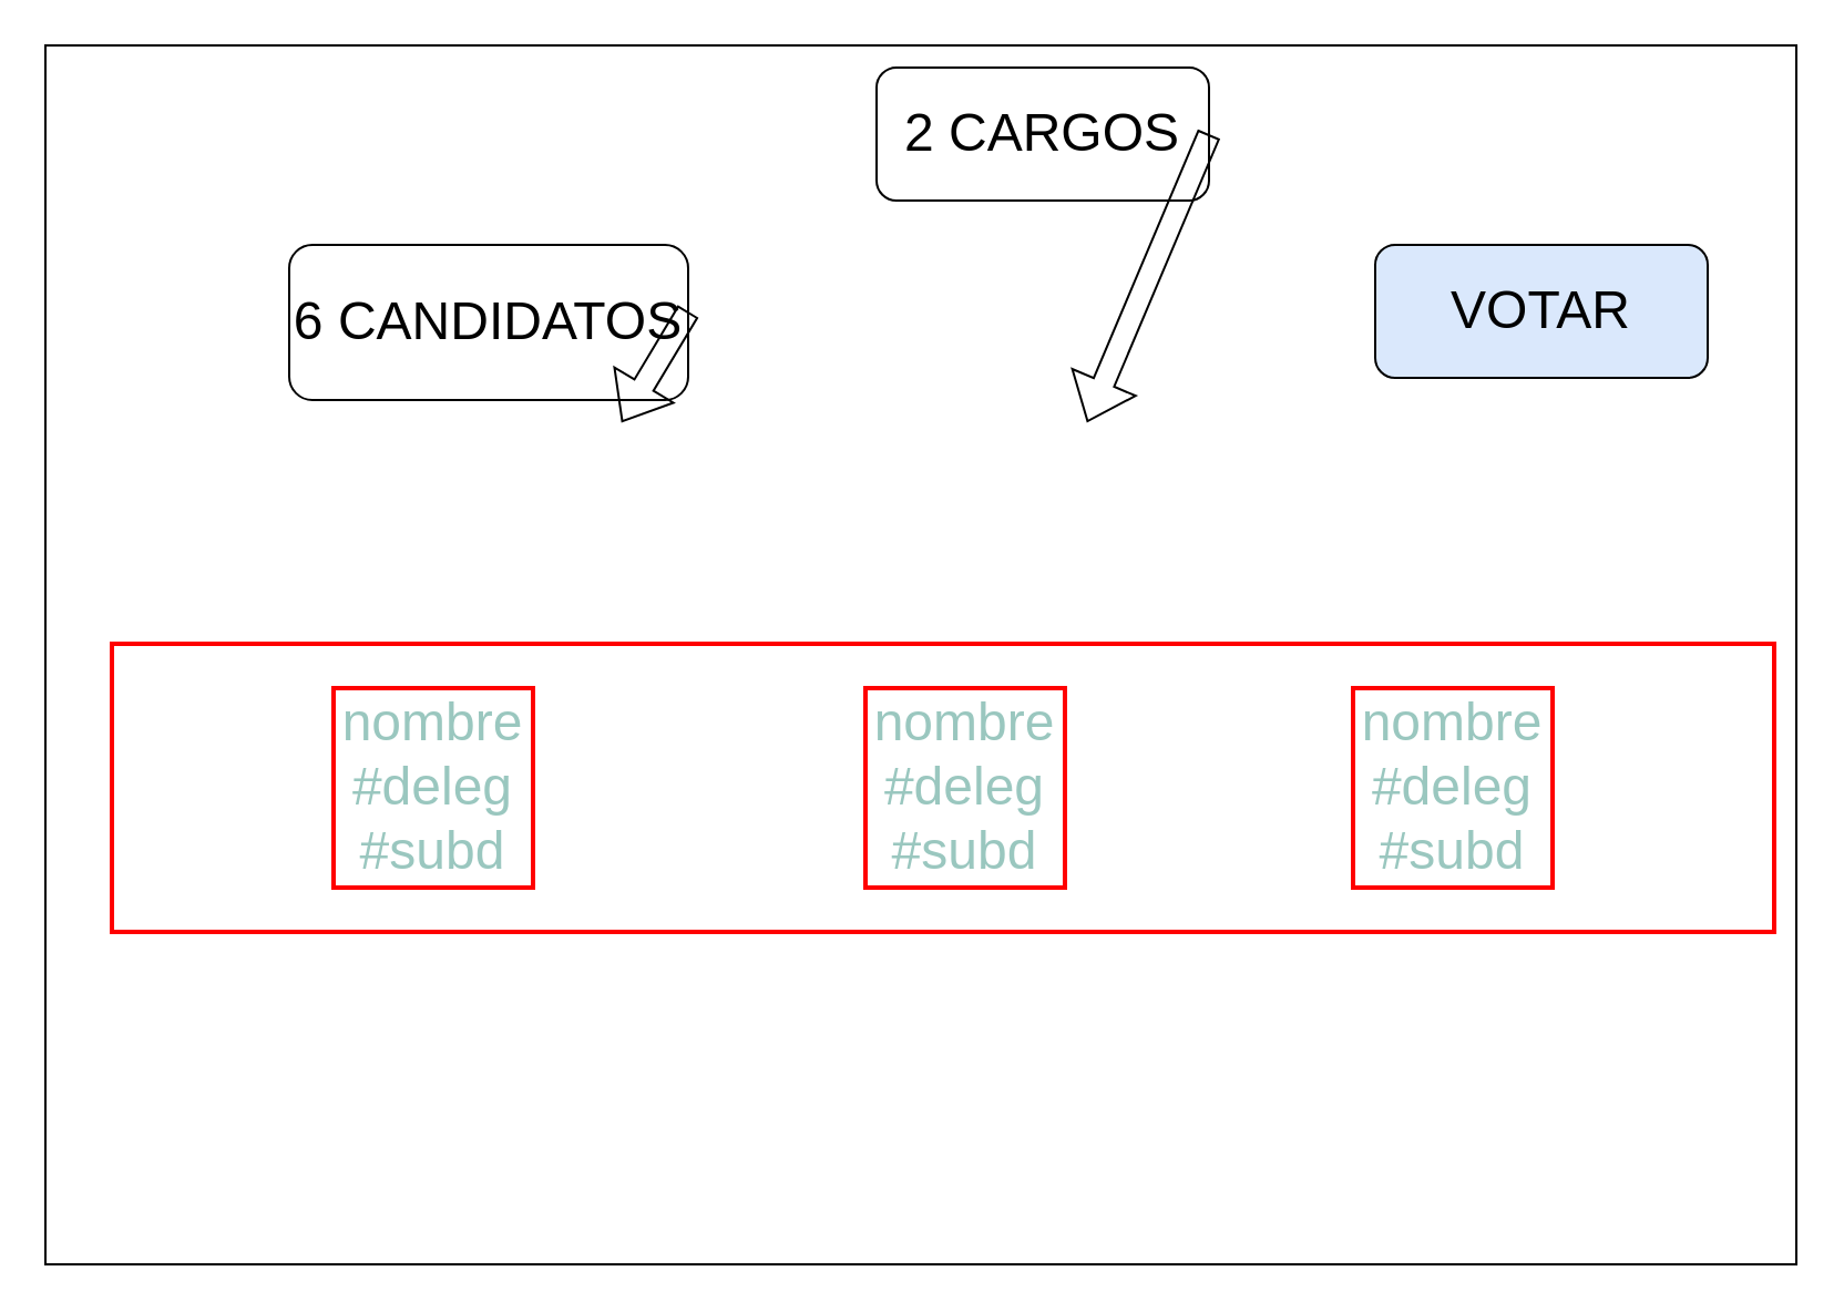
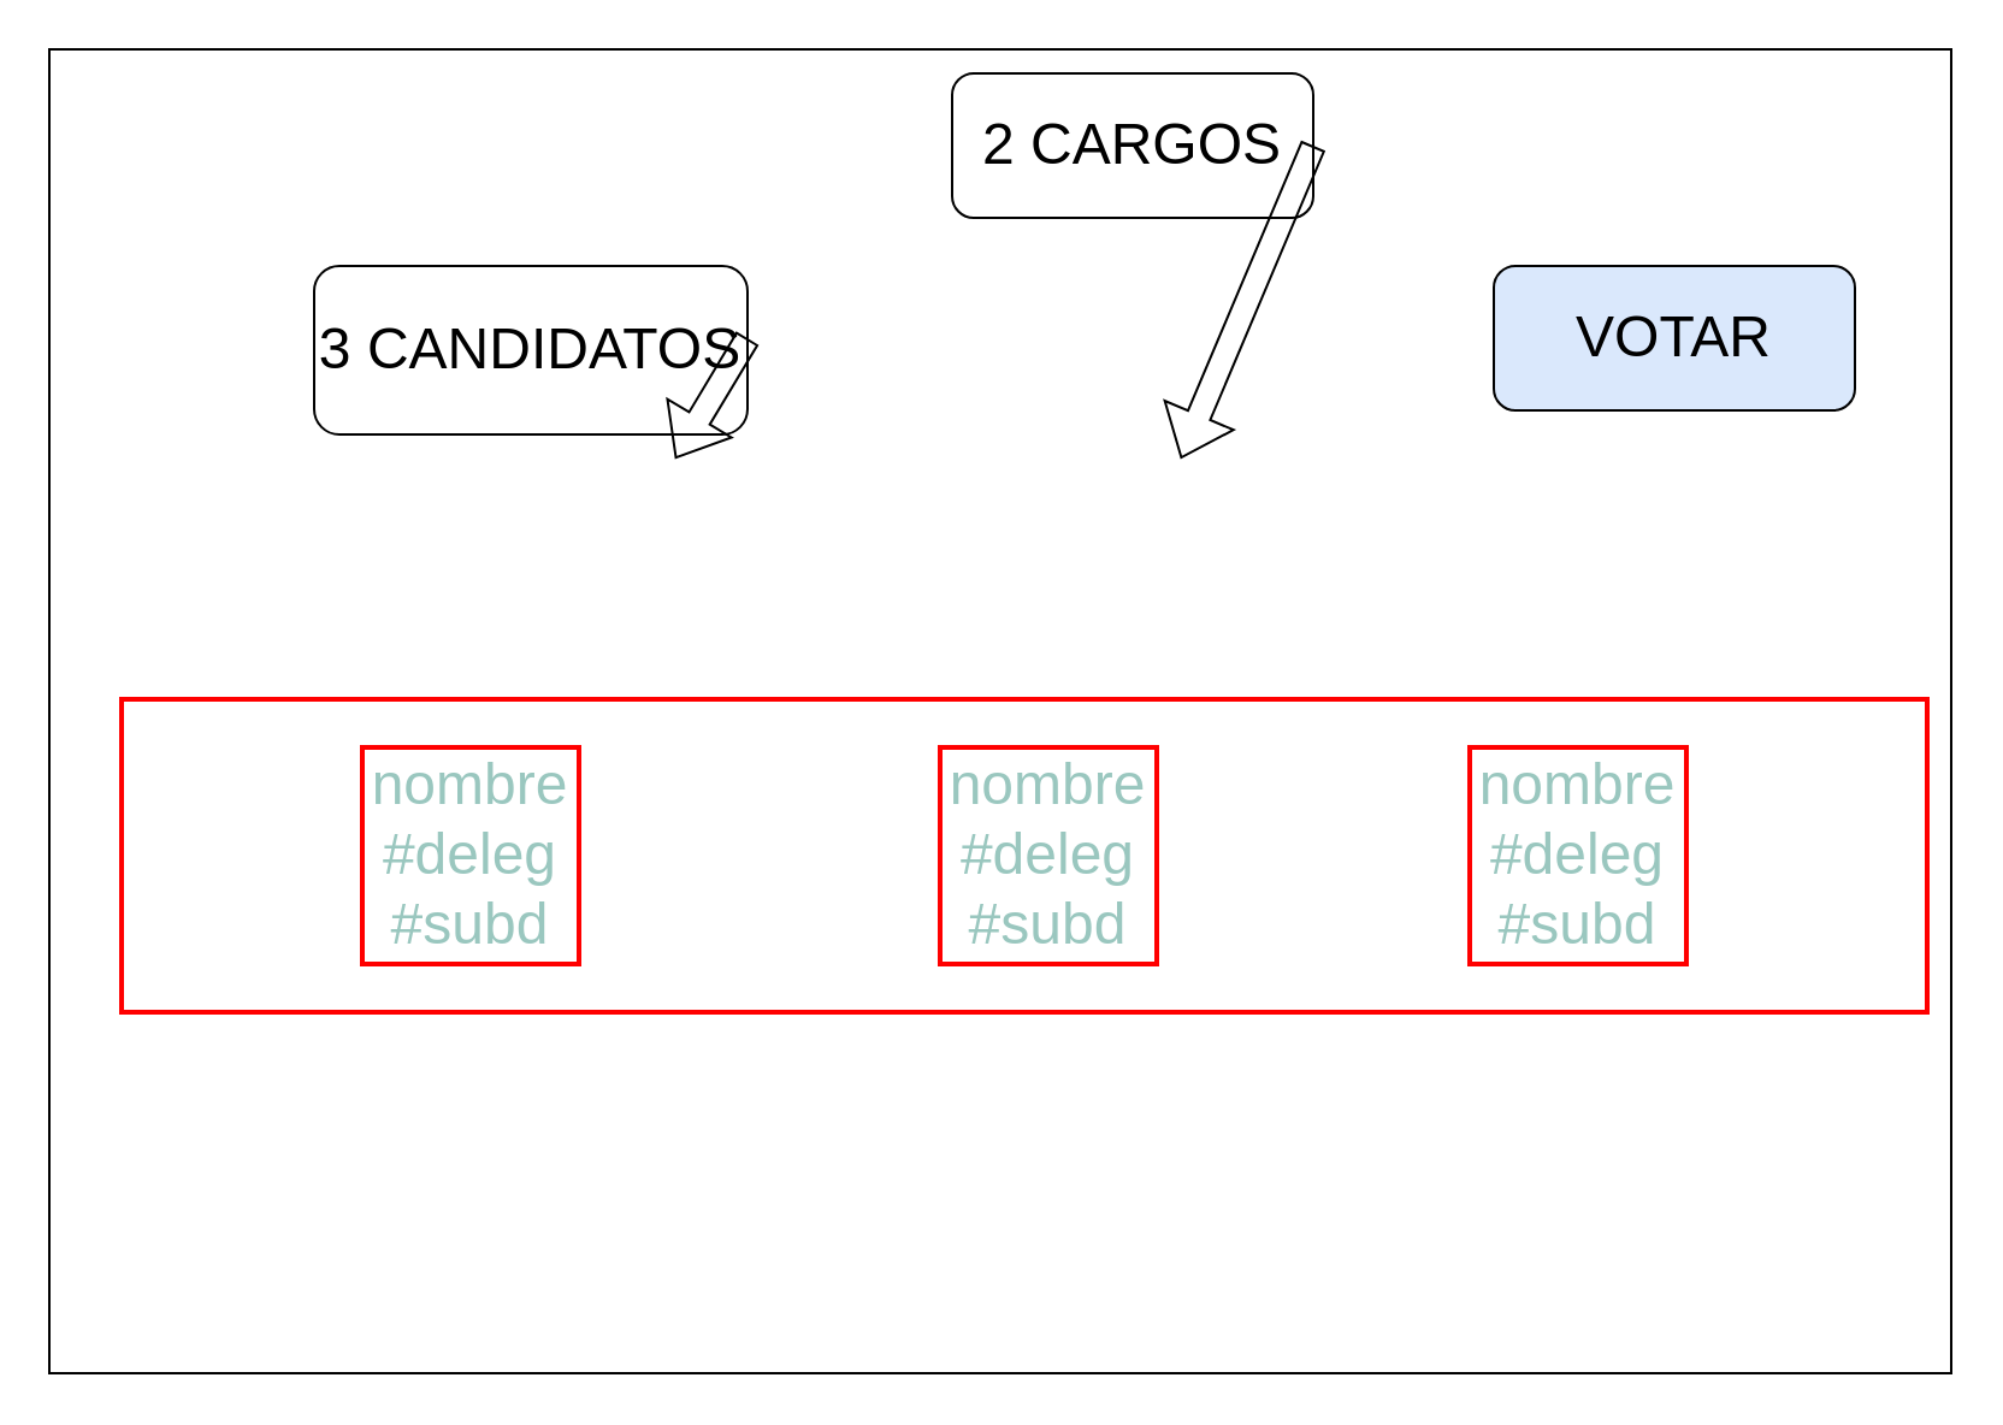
- <mxCell id="3" value="&lt;font style=&quot;font-size: 24px;&quot;&gt;6 CANDIDATOS&lt;/font&gt;" style="rounded=1;whiteSpace=wrap;html=1;" parent="1" vertex="1"><mxGeometry x="130" y="110" width="180" height="70" as="geometry" /></mxCell>
+ <mxCell id="3" value="&lt;font style=&quot;font-size: 24px;&quot;&gt;3 CANDIDATOS&lt;/font&gt;" style="rounded=1;whiteSpace=wrap;html=1;" parent="1" vertex="1"><mxGeometry x="130" y="110" width="180" height="70" as="geometry" /></mxCell>
